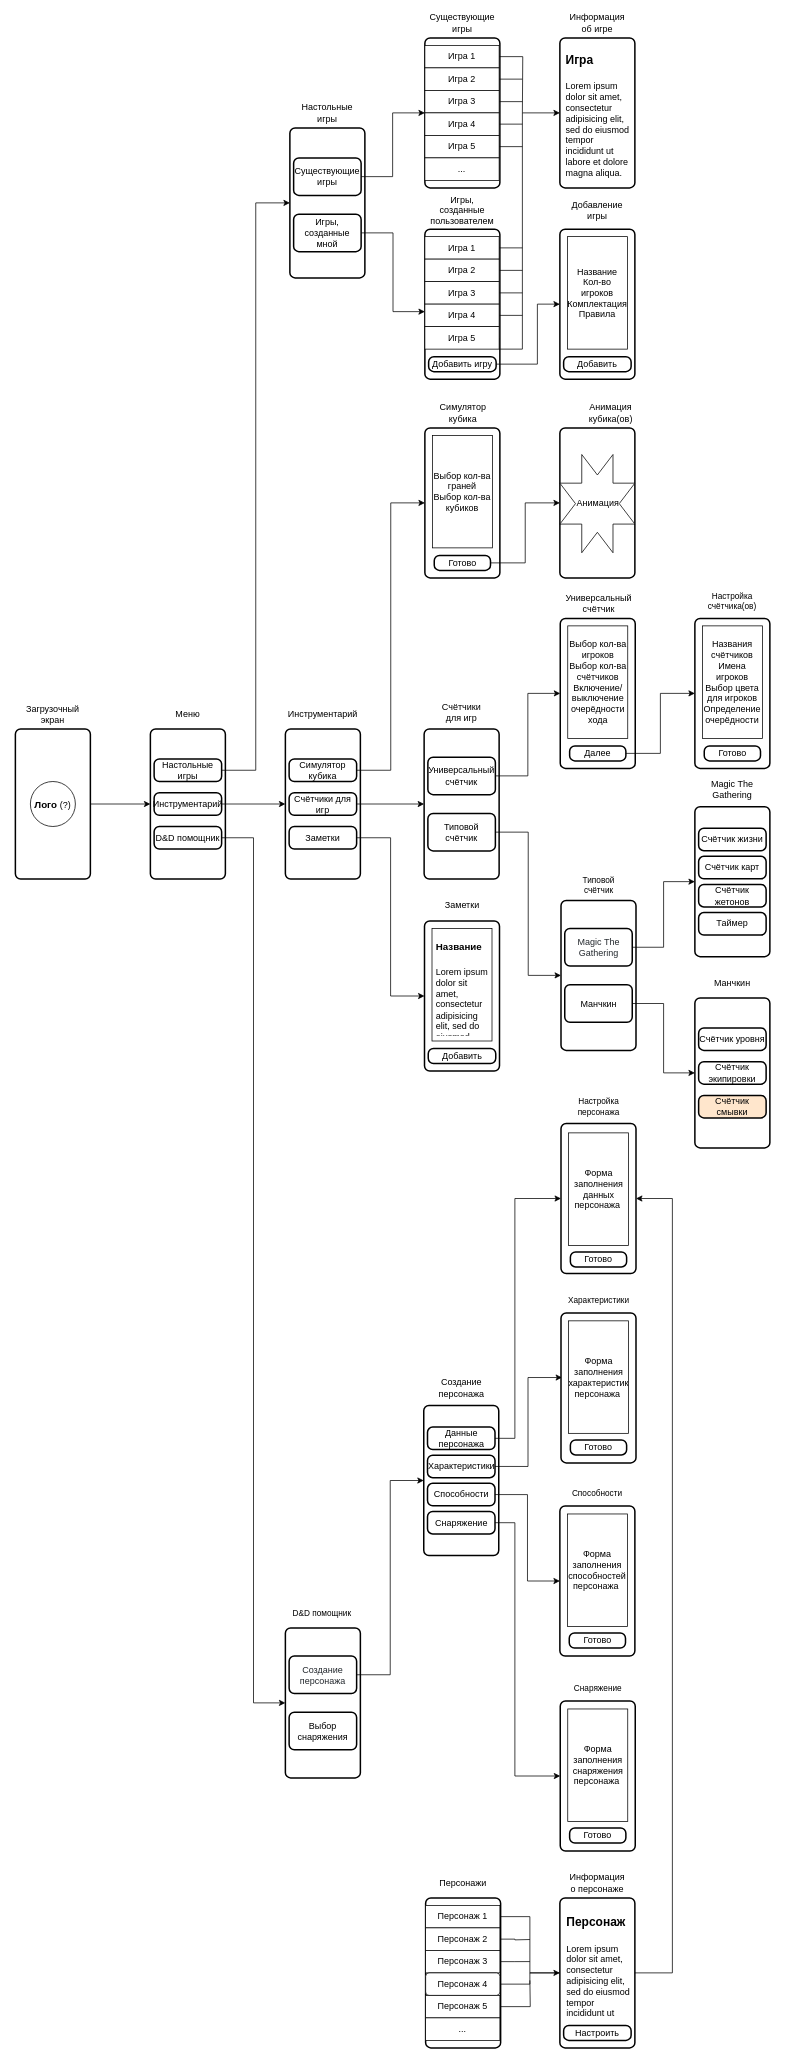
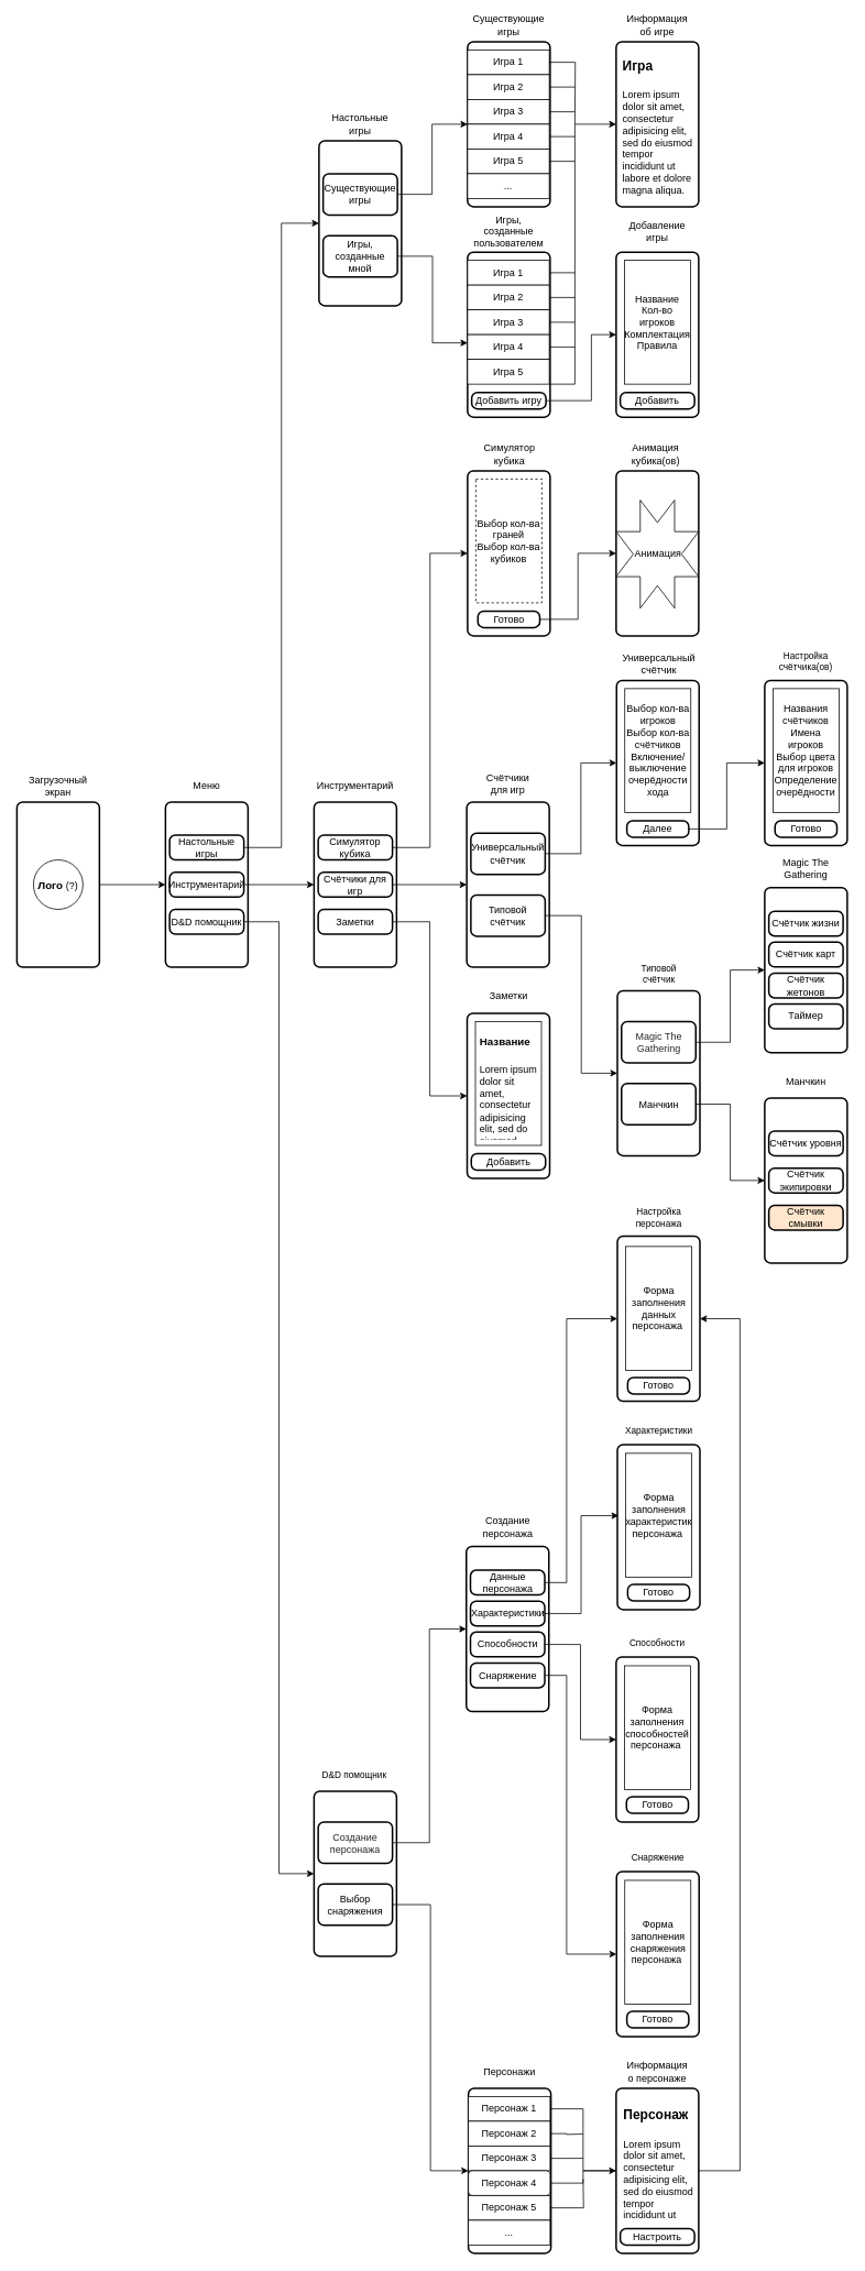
- <mxCell id="68" value="Анимация кубика(ов)" style="text;html=1;strokeColor=none;fillColor=none;align=center;verticalAlign=middle;whiteSpace=wrap;rounded=0;" vertex="1" parent="1"><mxGeometry x="793.5" y="540" width="40" height="20" as="geometry" /></mxCell>
+ <mxCell id="68" value="Анимация кубика(ов)" style="text;html=1;strokeColor=none;fillColor=none;align=center;verticalAlign=middle;whiteSpace=wrap;rounded=0;" vertex="1" parent="1"><mxGeometry x="773.5" y="540" width="40" height="20" as="geometry" /></mxCell>
- <mxCell id="64" value="Выбор кол-ва граней&lt;br&gt;Выбор кол-ва кубиков" style="rounded=0;whiteSpace=wrap;html=1;" vertex="1" parent="1"><mxGeometry x="576" y="580" width="80" height="150" as="geometry" /></mxCell>
+ <mxCell id="64" value="Выбор кол-ва граней&lt;br&gt;Выбор кол-ва кубиков" style="rounded=0;whiteSpace=wrap;html=1;dashed=1;" vertex="1" parent="1"><mxGeometry x="576" y="580" width="80" height="150" as="geometry" /></mxCell>
+ <mxCell id="112" style="edgeStyle=orthogonalEdgeStyle;rounded=0;orthogonalLoop=1;jettySize=auto;html=1;exitX=1;exitY=0.5;exitDx=0;exitDy=0;entryX=0;entryY=1;entryDx=0;entryDy=0;strokeColor=#000000;fontSize=11;" edge="1" parent="1" source="113" target="147"><mxGeometry relative="1" as="geometry"><Array as="points"><mxPoint x="521" y="2308" /><mxPoint x="521" y="2630" /></Array></mxGeometry></mxCell>
